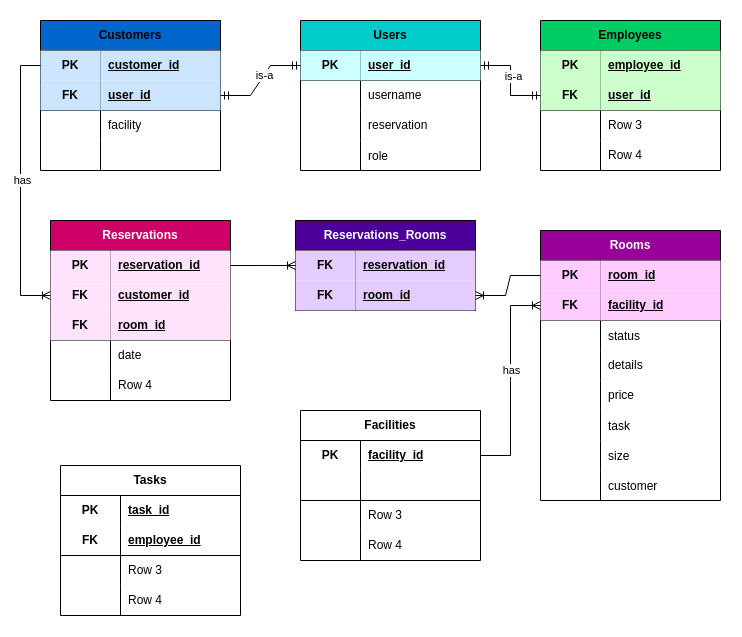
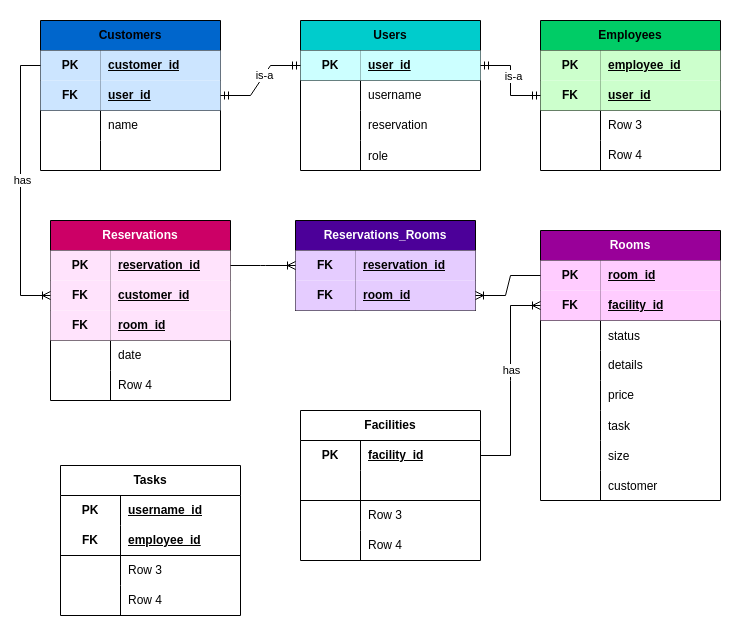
- <mxCell id="11" value="facility" style="shape=partialRectangle;connectable=0;fillColor=none;top=0;left=0;bottom=0;right=0;align=left;spacingLeft=6;overflow=hidden;html=1;whiteSpace=wrap;" parent="9" vertex="1"><mxGeometry x="60" width="120" height="30" as="geometry"><mxRectangle width="120" height="30" as="alternateBounds" /></mxGeometry></mxCell>
+ <mxCell id="11" value="name" style="shape=partialRectangle;connectable=0;fillColor=none;top=0;left=0;bottom=0;right=0;align=left;spacingLeft=6;overflow=hidden;html=1;whiteSpace=wrap;" parent="9" vertex="1"><mxGeometry x="60" width="120" height="30" as="geometry"><mxRectangle width="120" height="30" as="alternateBounds" /></mxGeometry></mxCell>
- <mxCell id="115" value="task_id" style="shape=partialRectangle;connectable=0;fillColor=none;top=0;left=0;bottom=0;right=0;align=left;spacingLeft=6;fontStyle=5;overflow=hidden;html=1;whiteSpace=wrap;" parent="113" vertex="1"><mxGeometry x="60" width="120" height="30" as="geometry"><mxRectangle width="120" height="30" as="alternateBounds" /></mxGeometry></mxCell>
+ <mxCell id="115" value="username_id" style="shape=partialRectangle;connectable=0;fillColor=none;top=0;left=0;bottom=0;right=0;align=left;spacingLeft=6;fontStyle=5;overflow=hidden;html=1;whiteSpace=wrap;" parent="113" vertex="1"><mxGeometry x="60" width="120" height="30" as="geometry"><mxRectangle width="120" height="30" as="alternateBounds" /></mxGeometry></mxCell>
